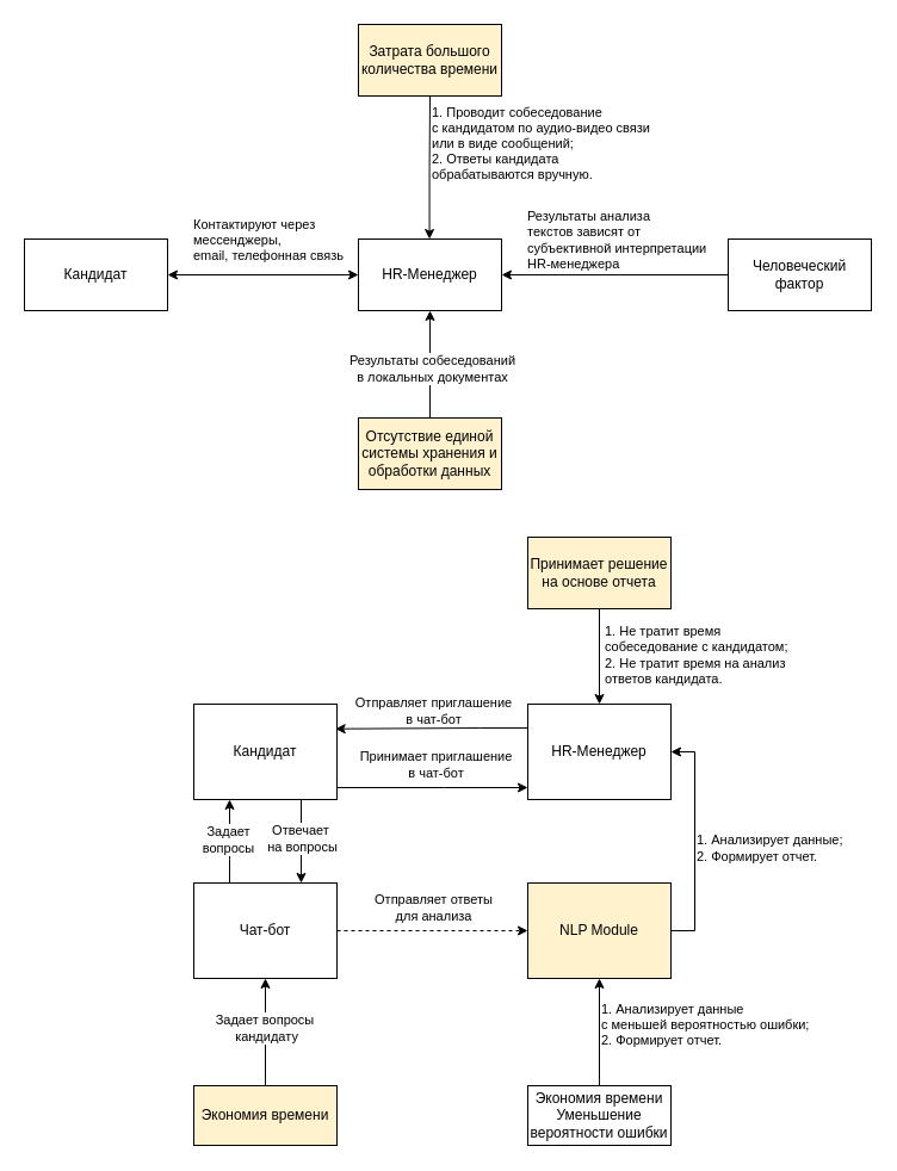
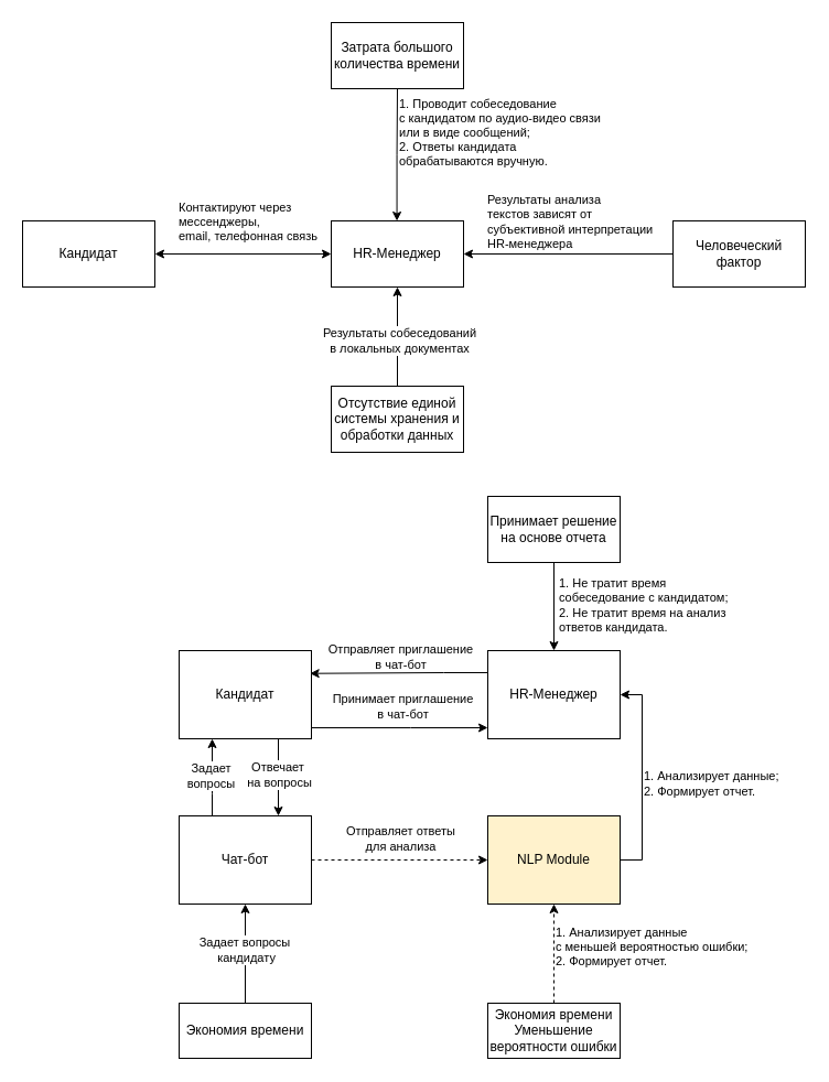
- <mxCell id="10" value="Затрата большого количества времени" style="rounded=0;whiteSpace=wrap;html=1;fillColor=#fff2cc;" vertex="1" parent="1"><mxGeometry x="300" y="20" width="120" height="60" as="geometry" /></mxCell>
+ <mxCell id="10" value="Затрата большого количества времени" style="rounded=0;whiteSpace=wrap;html=1;" vertex="1" parent="1"><mxGeometry x="300" y="20" width="120" height="60" as="geometry" /></mxCell>
- <mxCell id="14" value="Отсутствие единой системы хранения и обработки данных" style="rounded=0;whiteSpace=wrap;html=1;fillColor=#fff2cc;" vertex="1" parent="1"><mxGeometry x="300" y="350" width="120" height="60" as="geometry" /></mxCell>
+ <mxCell id="14" value="Отсутствие единой системы хранения и обработки данных" style="rounded=0;whiteSpace=wrap;html=1;" vertex="1" parent="1"><mxGeometry x="300" y="350" width="120" height="60" as="geometry" /></mxCell>
- <mxCell id="33" value="Принимает решение на основе отчета" style="rounded=0;whiteSpace=wrap;html=1;fillColor=#fff2cc;" vertex="1" parent="1"><mxGeometry x="442" y="450" width="120" height="60" as="geometry" /></mxCell>
+ <mxCell id="33" value="Принимает решение на основе отчета" style="rounded=0;whiteSpace=wrap;html=1;" vertex="1" parent="1"><mxGeometry x="442" y="450" width="120" height="60" as="geometry" /></mxCell>
- <mxCell id="37" style="edgeStyle=orthogonalEdgeStyle;rounded=0;orthogonalLoop=1;jettySize=auto;html=1;entryX=0.5;entryY=1;entryDx=0;entryDy=0;" edge="1" parent="1" source="39" target="30"><mxGeometry relative="1" as="geometry" /></mxCell>
+ <mxCell id="37" style="edgeStyle=orthogonalEdgeStyle;rounded=0;orthogonalLoop=1;jettySize=auto;html=1;entryX=0.5;entryY=1;entryDx=0;entryDy=0;dashed=1;" edge="1" parent="1" source="39" target="30"><mxGeometry relative="1" as="geometry" /></mxCell>
- <mxCell id="36" value="Экономия времени" style="rounded=0;whiteSpace=wrap;html=1;fillColor=#fff2cc;" vertex="1" parent="1"><mxGeometry x="162" y="910" width="120" height="50" as="geometry" /></mxCell>
+ <mxCell id="36" value="Экономия времени" style="rounded=0;whiteSpace=wrap;html=1;" vertex="1" parent="1"><mxGeometry x="162" y="910" width="120" height="50" as="geometry" /></mxCell>
